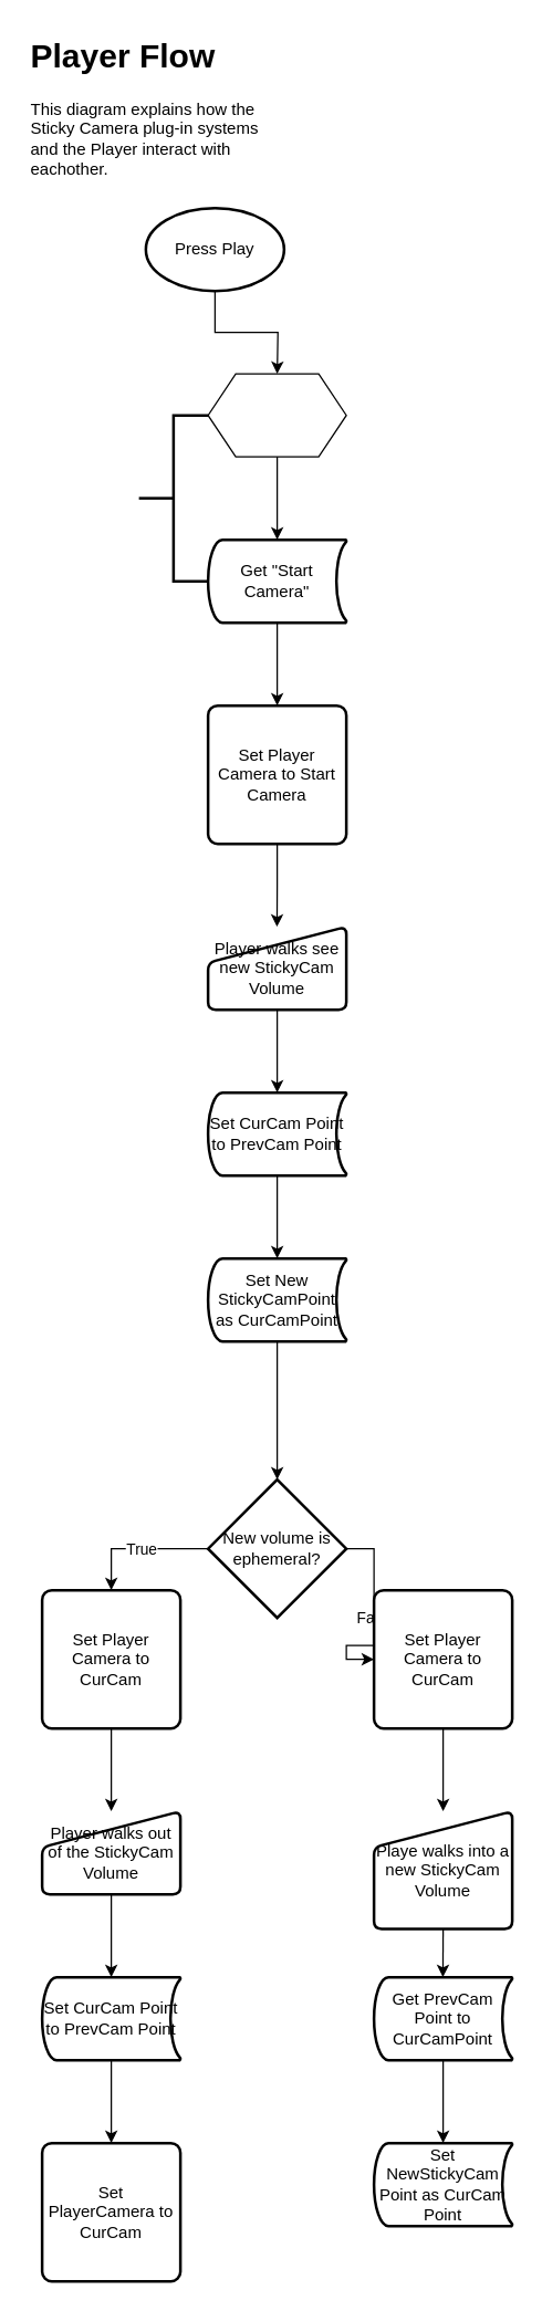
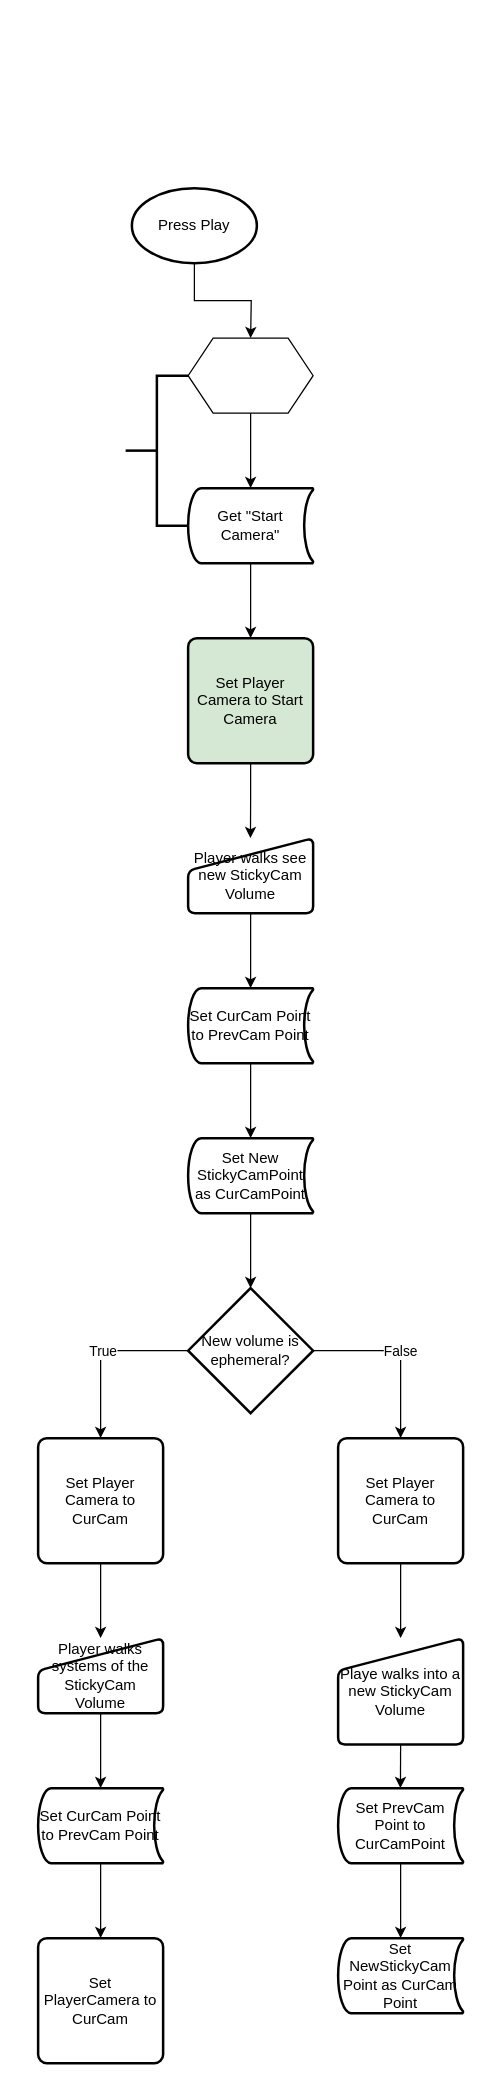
- <mxCell id="4" value="&lt;h1 style=&quot;margin-top: 0px;&quot;&gt;Player Flow&lt;/h1&gt;&lt;p&gt;This diagram explains how the Sticky Camera plug-in systems and the Player interact with eachother.&lt;/p&gt;" style="text;html=1;whiteSpace=wrap;overflow=hidden;rounded=0;" parent="1" vertex="1"><mxGeometry width="180" height="120" as="geometry" x="20" y="20" /></mxCell>
- <mxCell id="10" value="Set Player Camera to Start Camera" style="rounded=1;whiteSpace=wrap;html=1;absoluteArcSize=1;arcSize=14;strokeWidth=2;" parent="1" vertex="1"><mxGeometry x="150" y="510" width="100" height="100" as="geometry" /></mxCell>
+ <mxCell id="10" value="Set Player Camera to Start Camera" style="rounded=1;whiteSpace=wrap;html=1;absoluteArcSize=1;arcSize=14;strokeWidth=2;fillColor=#d5e8d4;" parent="1" vertex="1"><mxGeometry x="150" y="510" width="100" height="100" as="geometry" /></mxCell>
- <mxCell id="17" value="New volume is ephemeral?" style="strokeWidth=2;html=1;shape=mxgraph.flowchart.decision;whiteSpace=wrap;" parent="1" vertex="1"><mxGeometry x="150" y="1070" width="100" height="100" as="geometry" /></mxCell>
+ <mxCell id="17" value="New volume is ephemeral?" style="strokeWidth=2;html=1;shape=mxgraph.flowchart.decision;whiteSpace=wrap;" parent="1" vertex="1"><mxGeometry x="150" y="1030" width="100" height="100" as="geometry" /></mxCell>
- <mxCell id="20" value="Player walks out of the StickyCam Volume" style="html=1;strokeWidth=2;shape=manualInput;whiteSpace=wrap;rounded=1;size=26;arcSize=11;" parent="1" vertex="1"><mxGeometry x="30" y="1310" width="100" height="60" as="geometry" /></mxCell>
+ <mxCell id="20" value="Player walks systems of the StickyCam Volume" style="html=1;strokeWidth=2;shape=manualInput;whiteSpace=wrap;rounded=1;size=26;arcSize=11;" parent="1" vertex="1"><mxGeometry x="30" y="1310" width="100" height="60" as="geometry" /></mxCell>
- <mxCell id="34" value="Get PrevCam Point to CurCamPoint" style="strokeWidth=2;html=1;shape=mxgraph.flowchart.stored_data;whiteSpace=wrap;" parent="1" vertex="1"><mxGeometry x="270" y="1430" width="100" height="60" as="geometry" /></mxCell>
+ <mxCell id="34" value="Set PrevCam Point to CurCamPoint" style="strokeWidth=2;html=1;shape=mxgraph.flowchart.stored_data;whiteSpace=wrap;" parent="1" vertex="1"><mxGeometry x="270" y="1430" width="100" height="60" as="geometry" /></mxCell>
